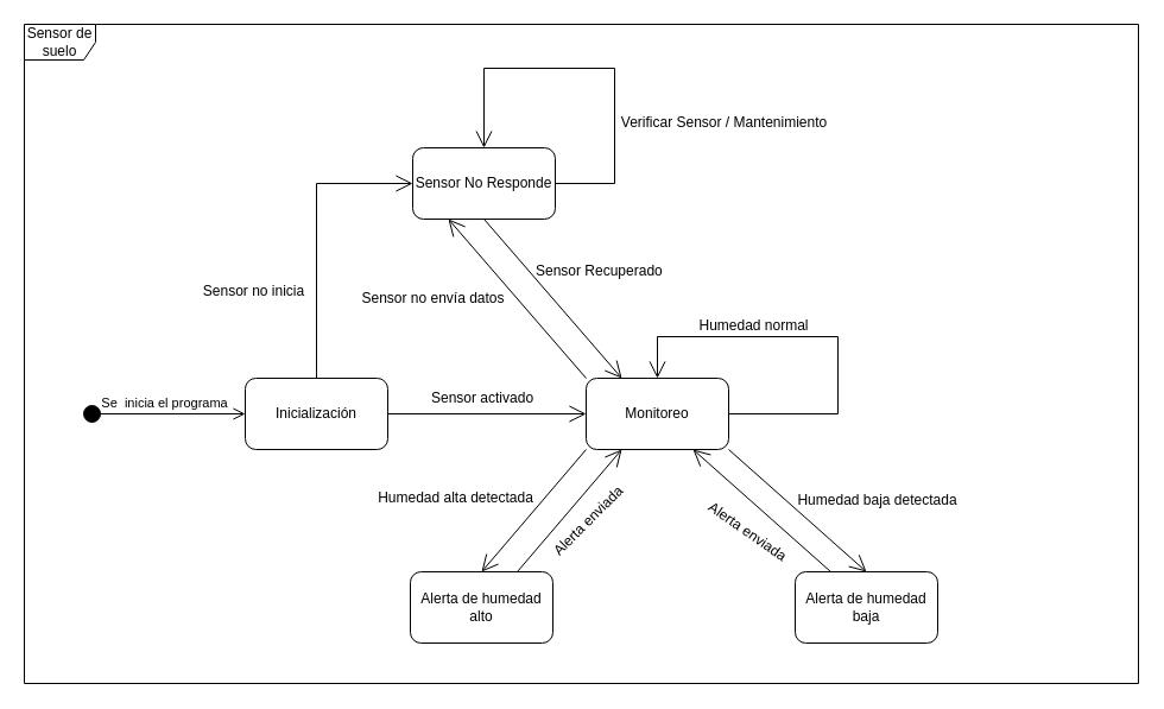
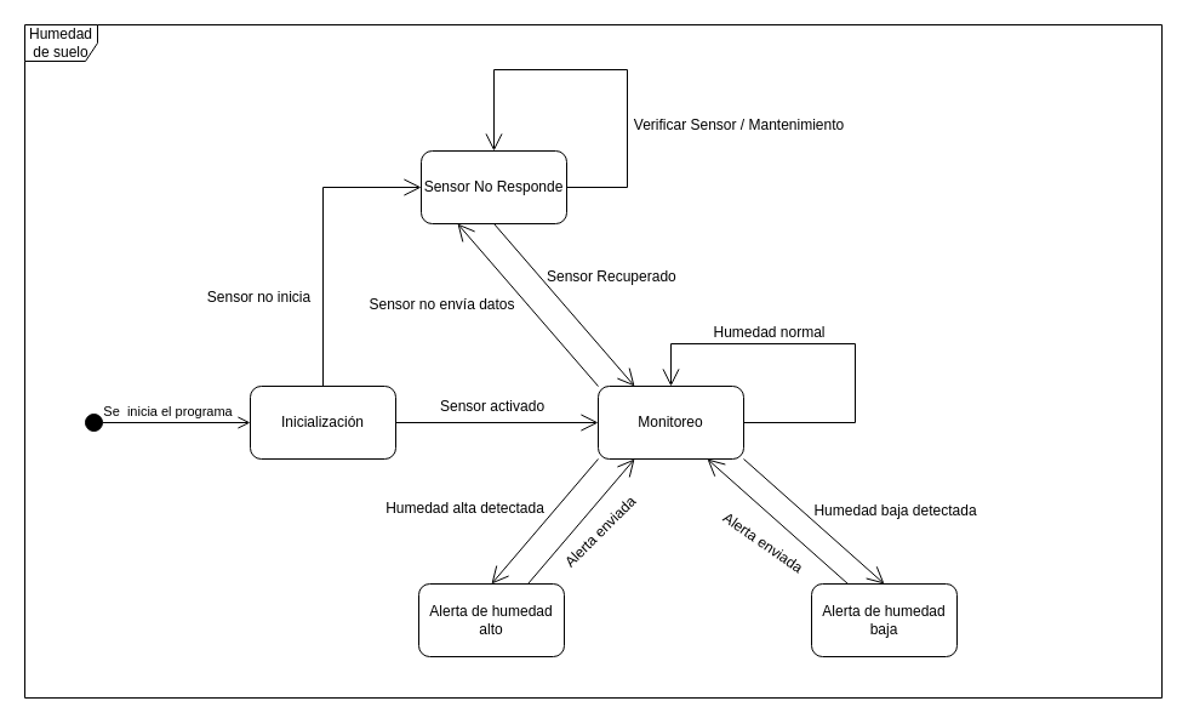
- <mxCell id="28" value="Sensor de suelo" style="shape=umlFrame;whiteSpace=wrap;html=1;pointerEvents=0;" vertex="1" parent="1"><mxGeometry x="20" y="20" width="938" height="555" as="geometry" /></mxCell>
+ <mxCell id="28" value="Humedad de suelo" style="shape=umlFrame;whiteSpace=wrap;html=1;pointerEvents=0;" vertex="1" parent="1"><mxGeometry x="20" y="20" width="938" height="555" as="geometry" /></mxCell>
